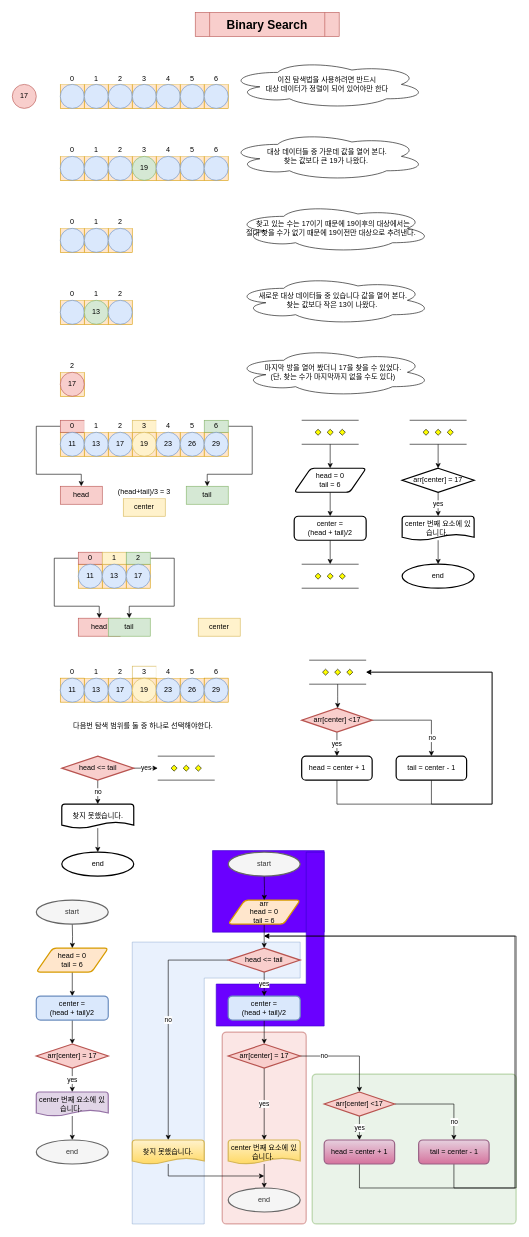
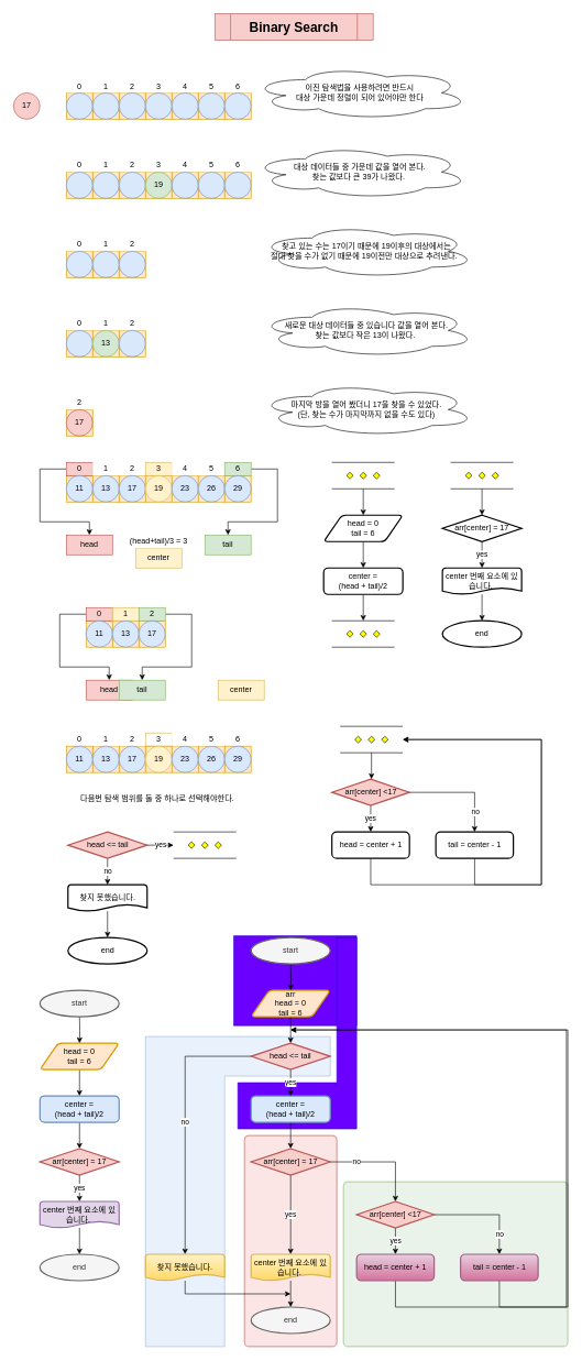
- <mxCell id="23" value="이진 탐색법을 사용하려면 반드시&lt;br&gt;대상 데이터가 정렬이 되어 있어야만 한다" style="ellipse;shape=cloud;whiteSpace=wrap;html=1;" vertex="1" parent="1"><mxGeometry x="380" y="100" width="330" height="80" as="geometry" /></mxCell>
+ <mxCell id="23" value="이진 탐색법을 사용하려면 반드시&lt;br&gt;대상 가운데 정렬이 되어 있어야만 한다" style="ellipse;shape=cloud;whiteSpace=wrap;html=1;" vertex="1" parent="1"><mxGeometry x="380" y="100" width="330" height="80" as="geometry" /></mxCell>
- <mxCell id="52" value="대상 데이터들 중 가운데 값을 열어 본다.&lt;br&gt;찾는 값보다 큰 19가 나왔다.&amp;nbsp;" style="ellipse;shape=cloud;whiteSpace=wrap;html=1;" vertex="1" parent="1"><mxGeometry x="380" y="220" width="330" height="80" as="geometry" /></mxCell>
+ <mxCell id="52" value="대상 데이터들 중 가운데 값을 열어 본다.&lt;br&gt;찾는 값보다 큰 39가 나왔다.&amp;nbsp;" style="ellipse;shape=cloud;whiteSpace=wrap;html=1;" vertex="1" parent="1"><mxGeometry x="380" y="220" width="330" height="80" as="geometry" /></mxCell>
